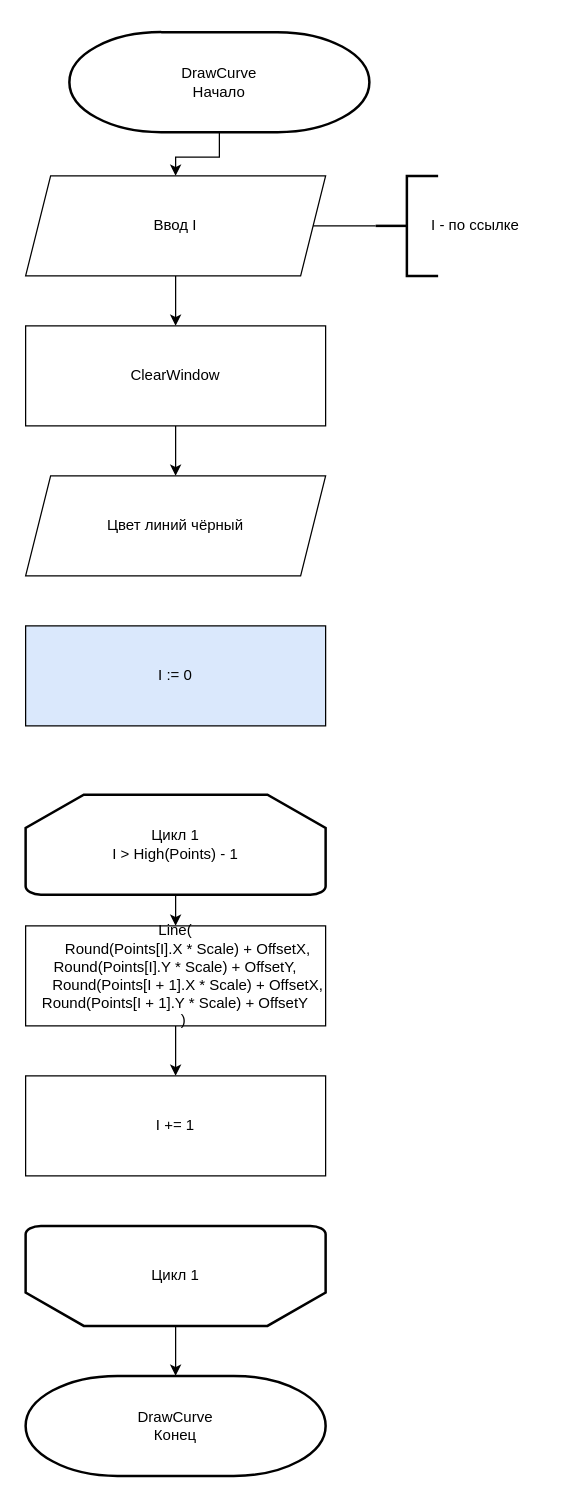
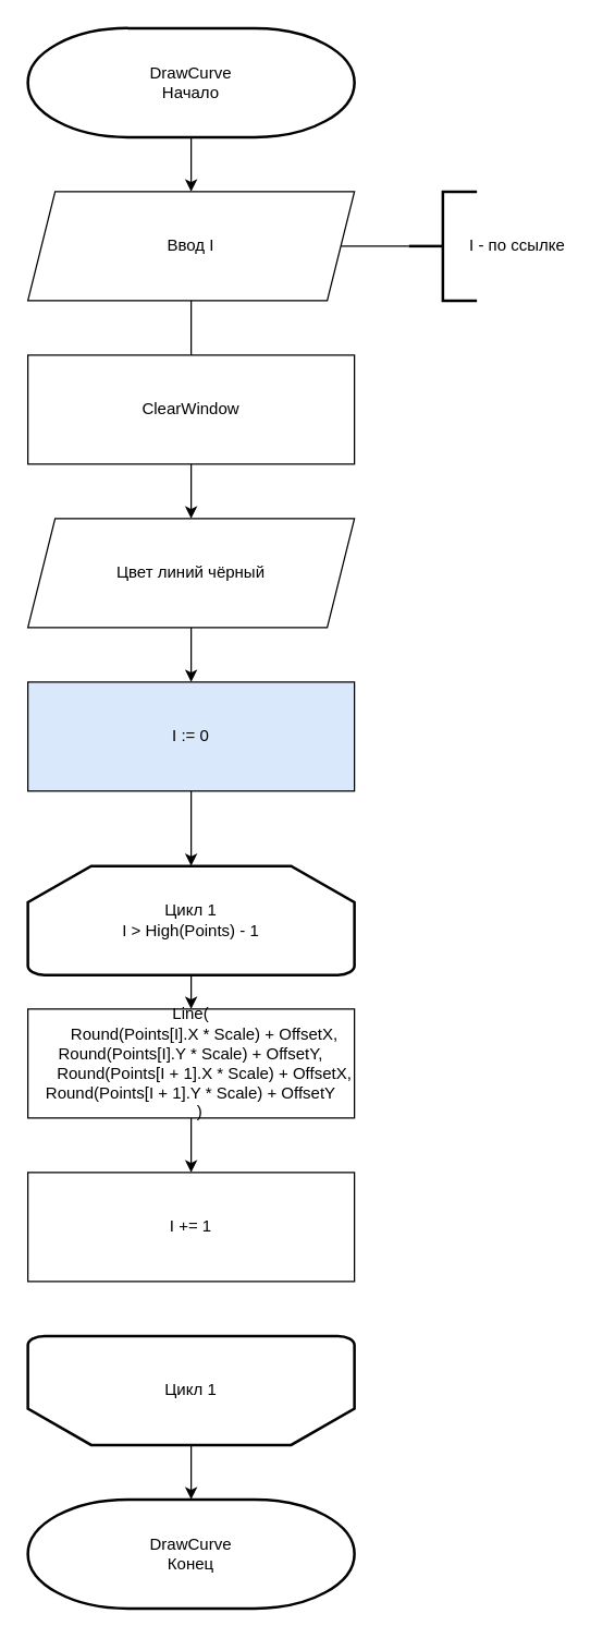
- <mxCell id="3" value="DrawCurve&lt;div&gt;Начало&lt;/div&gt;" style="strokeWidth=2;html=1;shape=mxgraph.flowchart.terminator;whiteSpace=wrap;" vertex="1" parent="1"><mxGeometry x="55" y="25" width="240" height="80" as="geometry" /></mxCell>
+ <mxCell id="3" value="DrawCurve&lt;div&gt;Начало&lt;/div&gt;" style="strokeWidth=2;html=1;shape=mxgraph.flowchart.terminator;whiteSpace=wrap;" vertex="1" parent="1"><mxGeometry x="20" y="20" width="240" height="80" as="geometry" /></mxCell>
- <mxCell id="18" value="" style="edgeStyle=orthogonalEdgeStyle;rounded=0;orthogonalLoop=1;jettySize=auto;html=1;" edge="1" parent="1" source="19" target="5"><mxGeometry relative="1" as="geometry" /></mxCell>
+ <mxCell id="18" value="" style="edgeStyle=orthogonalEdgeStyle;rounded=0;orthogonalLoop=1;jettySize=auto;html=1;endArrow=none;" edge="1" parent="1" source="19" target="5"><mxGeometry relative="1" as="geometry" /></mxCell>
+ <mxCell id="6" value="" style="edgeStyle=orthogonalEdgeStyle;rounded=0;orthogonalLoop=1;jettySize=auto;html=1;" edge="1" parent="1" source="7" target="11"><mxGeometry relative="1" as="geometry" /></mxCell>
+ <mxCell id="10" value="" style="edgeStyle=orthogonalEdgeStyle;rounded=0;orthogonalLoop=1;jettySize=auto;html=1;" edge="1" parent="1" source="11" target="9"><mxGeometry relative="1" as="geometry" /></mxCell>
